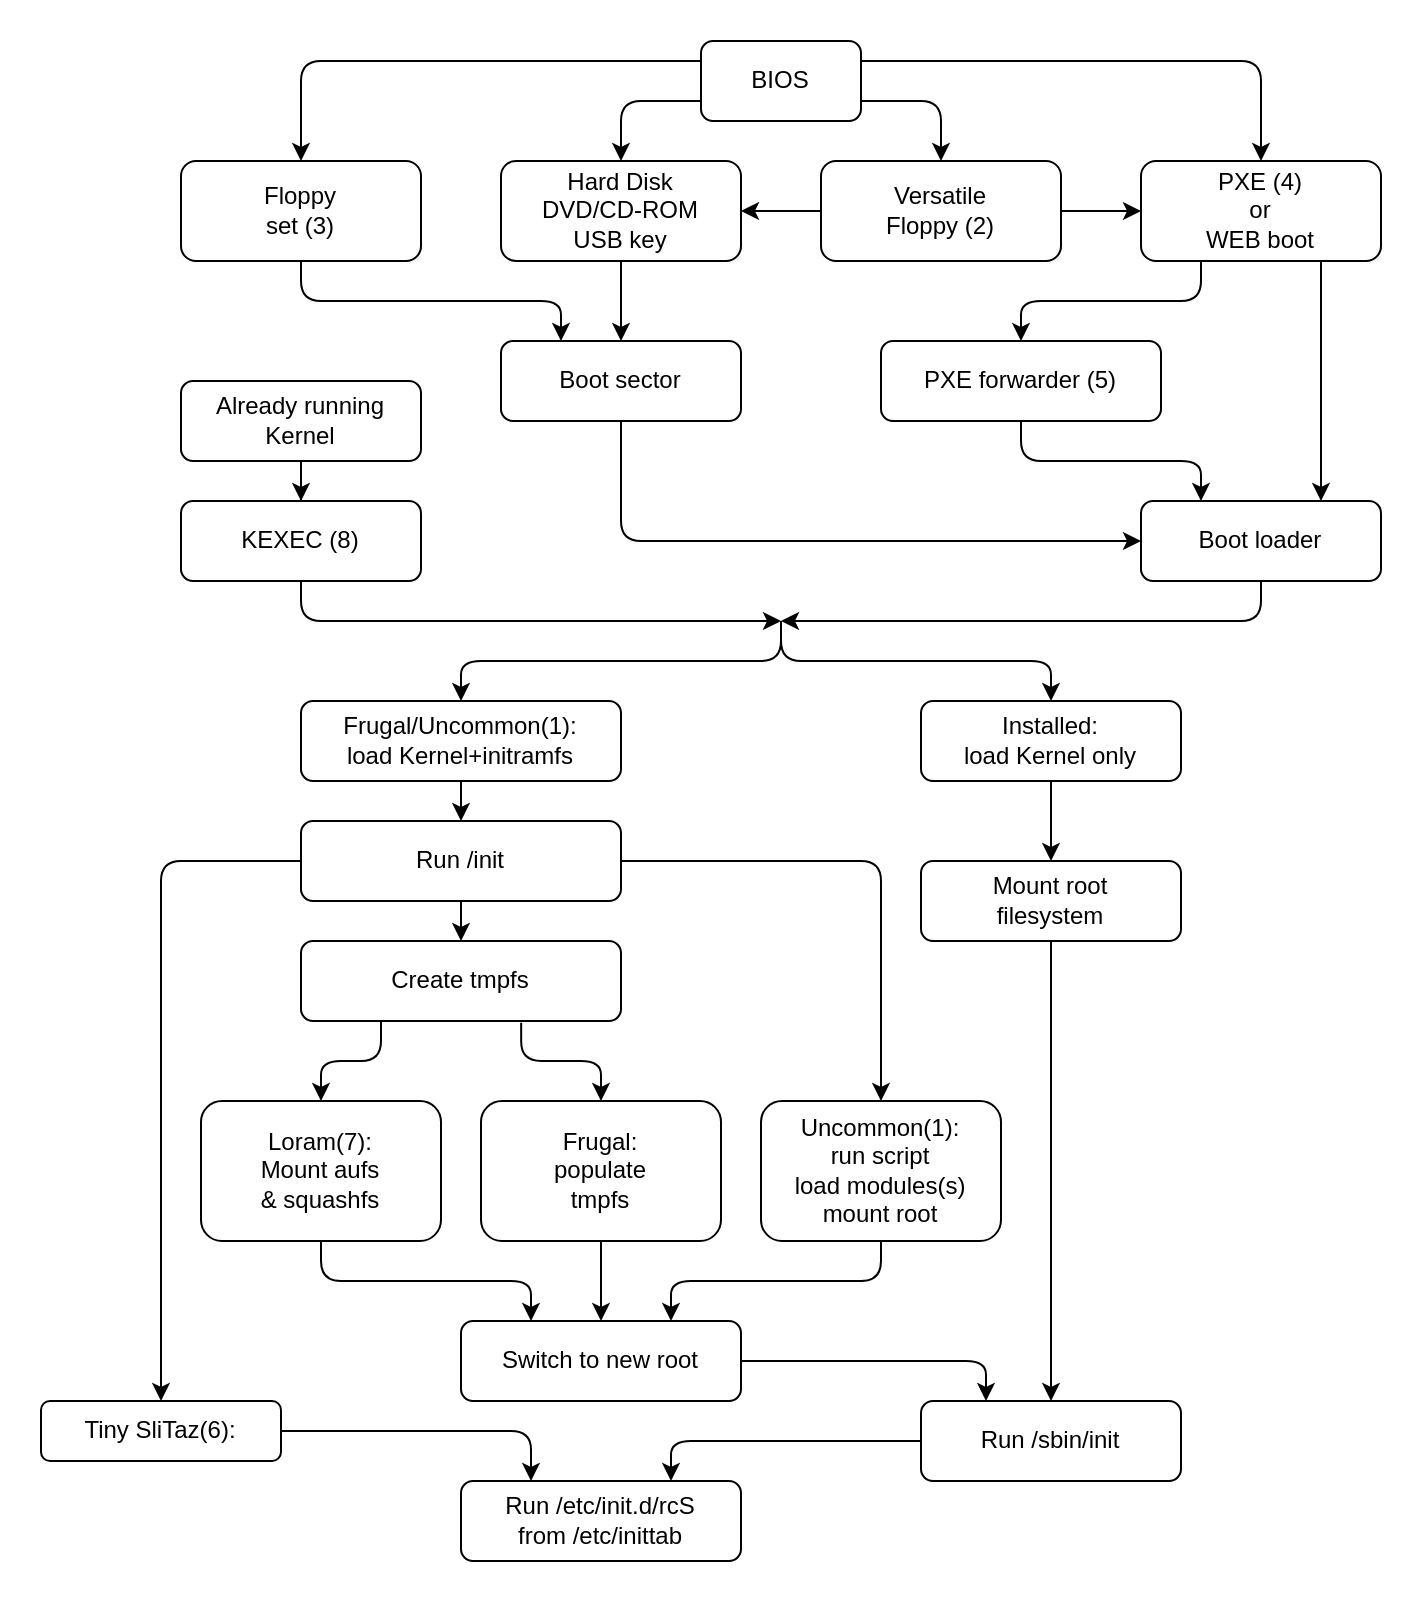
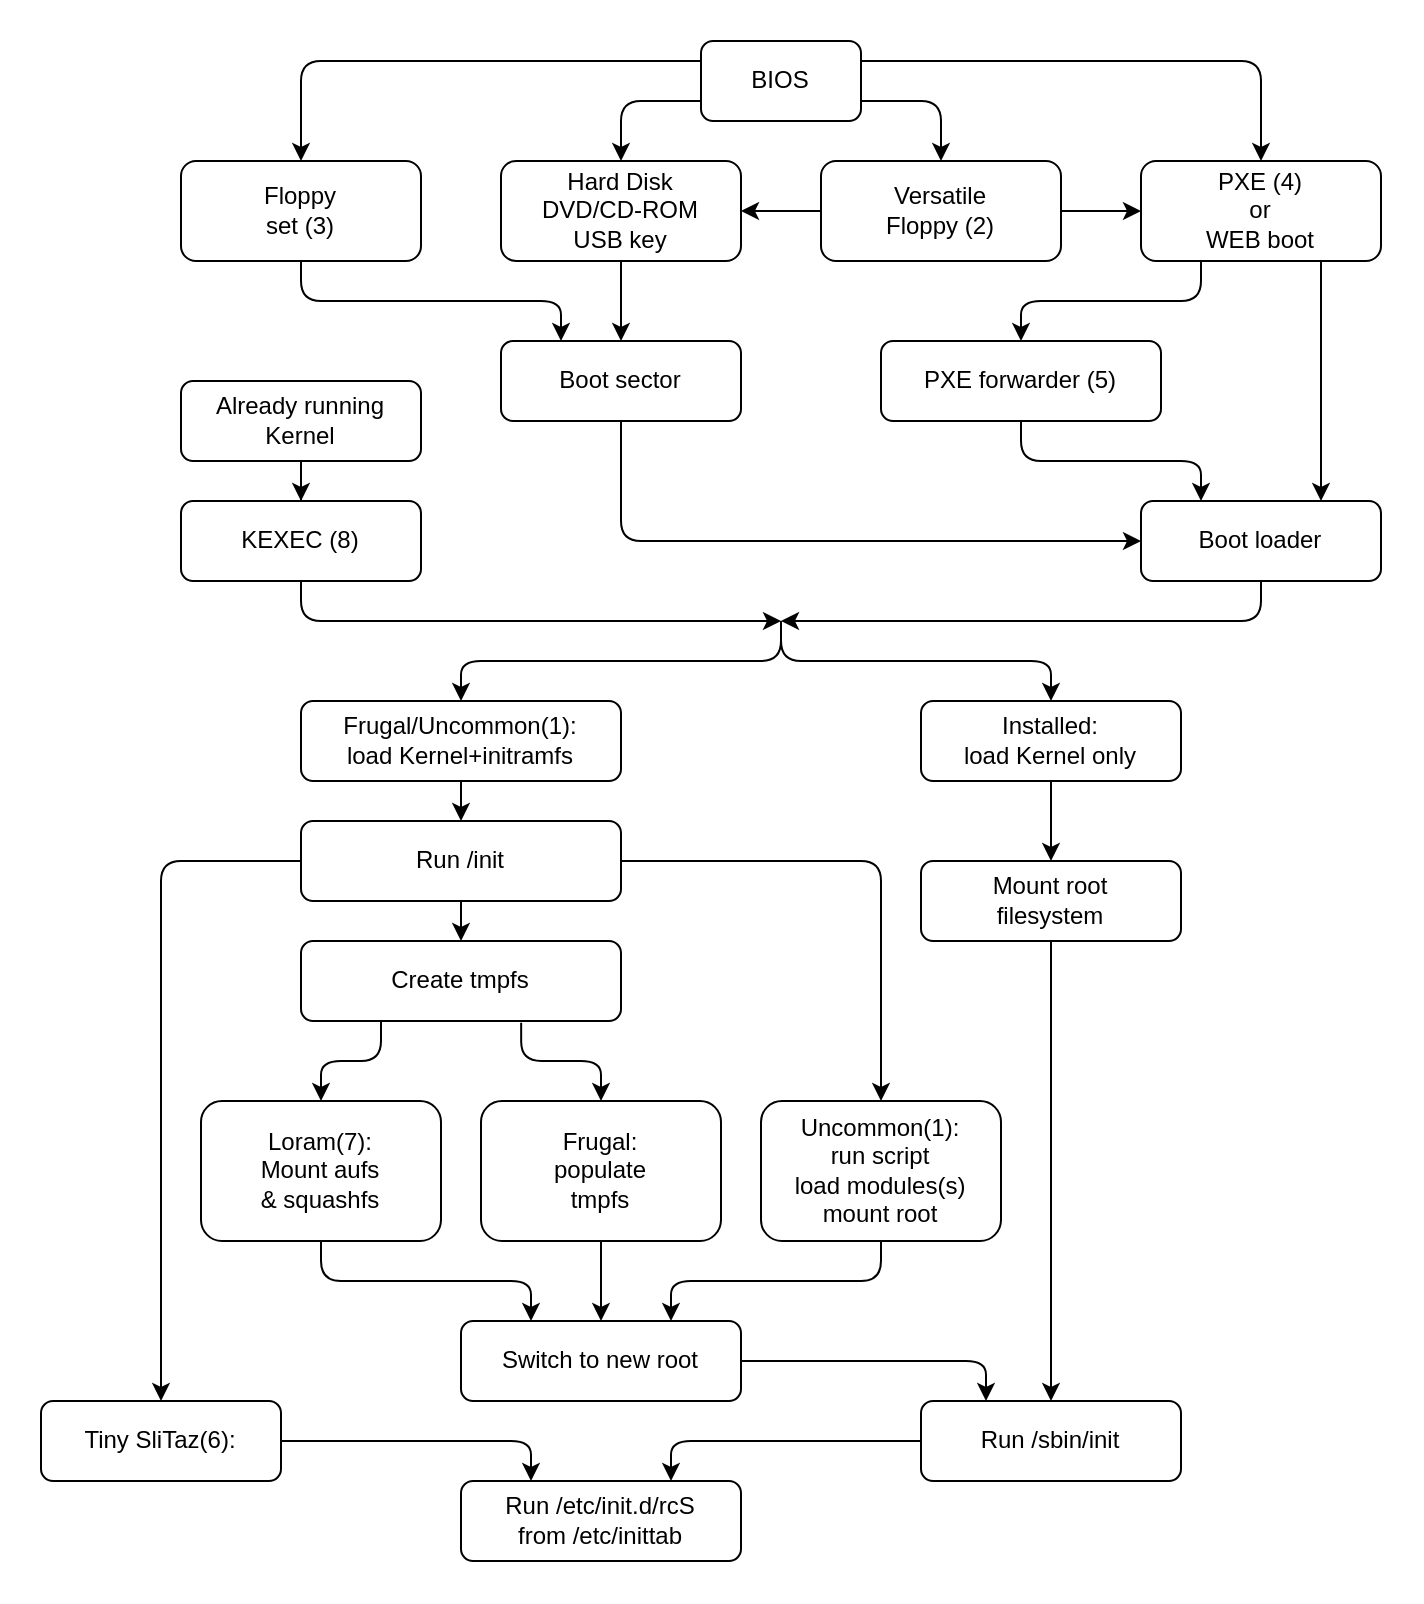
- <mxCell id="53" value="Tiny SliTaz(6):" style="rounded=1;whiteSpace=wrap;html=1;shadow=0;glass=0;comic=0;" vertex="1" parent="1"><mxGeometry x="20" y="700" width="120" height="30" as="geometry" /></mxCell>
+ <mxCell id="53" value="Tiny SliTaz(6):" style="rounded=1;whiteSpace=wrap;html=1;shadow=0;glass=0;comic=0;" vertex="1" parent="1"><mxGeometry x="20" y="700" width="120" height="40" as="geometry" /></mxCell>
